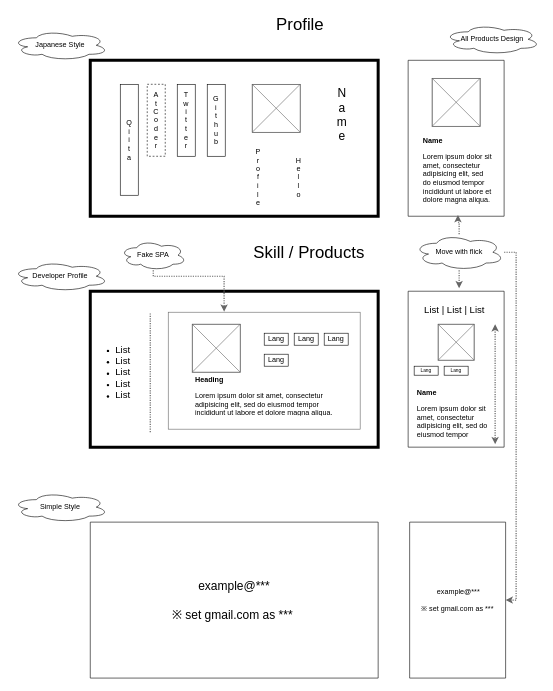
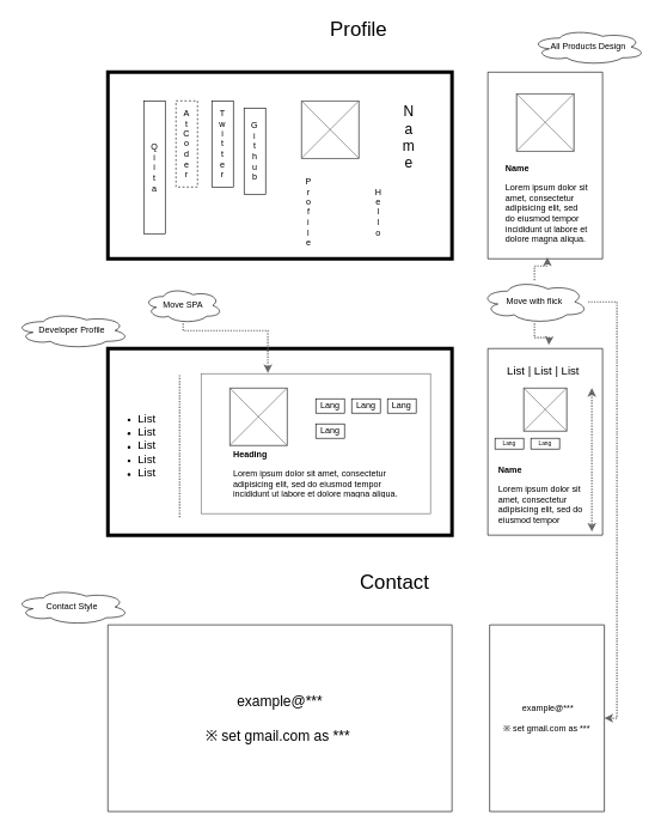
- <mxCell id="61" value="Japanese Style" style="ellipse;shape=cloud;whiteSpace=wrap;html=1;strokeColor=#000000;fillColor=none;fontSize=12;" vertex="1" parent="1"><mxGeometry x="20" y="50" width="160" height="50" as="geometry" /></mxCell>
- <mxCell id="37" value="G&lt;br style=&quot;font-size: 12px;&quot;&gt;i&lt;br style=&quot;font-size: 12px;&quot;&gt;t&lt;br style=&quot;font-size: 12px;&quot;&gt;h&lt;br style=&quot;font-size: 12px;&quot;&gt;u&lt;br style=&quot;font-size: 12px;&quot;&gt;b" style="rounded=0;whiteSpace=wrap;html=1;strokeColor=#000000;fillColor=none;fontSize=12;align=center;" vertex="1" parent="1"><mxGeometry x="345" y="140" width="30" height="120" as="geometry" /></mxCell>
+ <mxCell id="37" value="G&lt;br style=&quot;font-size: 12px;&quot;&gt;i&lt;br style=&quot;font-size: 12px;&quot;&gt;t&lt;br style=&quot;font-size: 12px;&quot;&gt;h&lt;br style=&quot;font-size: 12px;&quot;&gt;u&lt;br style=&quot;font-size: 12px;&quot;&gt;b" style="rounded=0;whiteSpace=wrap;html=1;strokeColor=#000000;fillColor=none;fontSize=12;align=center;" vertex="1" parent="1"><mxGeometry x="340" y="150" width="30" height="120" as="geometry" /></mxCell>
- <mxCell id="41" value="H&lt;br&gt;e&lt;br&gt;l&lt;br&gt;l&lt;br&gt;o" style="text;html=1;strokeColor=none;fillColor=none;align=center;verticalAlign=middle;whiteSpace=wrap;rounded=0;fontSize=12;" vertex="1" parent="1"><mxGeometry x="486" y="240" width="23" height="110" as="geometry" /></mxCell>
+ <mxCell id="41" value="H&lt;br&gt;e&lt;br&gt;l&lt;br&gt;l&lt;br&gt;o" style="text;html=1;strokeColor=none;fillColor=none;align=center;verticalAlign=middle;whiteSpace=wrap;rounded=0;fontSize=12;" vertex="1" parent="1"><mxGeometry x="516" y="240" width="23" height="110" as="geometry" /></mxCell>
- <mxCell id="11" value="Skill / Products" style="text;html=1;strokeColor=none;fillColor=none;align=center;verticalAlign=middle;whiteSpace=wrap;rounded=0;fontSize=28;" vertex="1" parent="1"><mxGeometry x="420" y="400" width="190" height="40" as="geometry" /></mxCell>
- <mxCell id="51" value="Move with flick" style="ellipse;shape=cloud;whiteSpace=wrap;html=1;strokeColor=#000000;fillColor=none;fontSize=12;align=center;" vertex="1" parent="1"><mxGeometry x="690" y="390" width="150" height="60" as="geometry" /></mxCell>
+ <mxCell id="51" value="Move with flick" style="ellipse;shape=cloud;whiteSpace=wrap;html=1;strokeColor=#000000;fillColor=none;fontSize=12;align=center;" vertex="1" parent="1"><mxGeometry x="670" y="390" width="150" height="60" as="geometry" /></mxCell>
- <mxCell id="22" value="Fake SPA" style="ellipse;shape=cloud;whiteSpace=wrap;html=1;strokeColor=#000000;fillColor=none;fontSize=12;" vertex="1" parent="1"><mxGeometry x="200" y="400" width="110" height="50" as="geometry" /></mxCell>
+ <mxCell id="22" value="Move SPA" style="ellipse;shape=cloud;whiteSpace=wrap;html=1;strokeColor=#000000;fillColor=none;fontSize=12;" vertex="1" parent="1"><mxGeometry x="200" y="400" width="110" height="50" as="geometry" /></mxCell>
+ <mxCell id="12" value="Contact" style="text;html=1;strokeColor=none;fillColor=none;align=center;verticalAlign=middle;whiteSpace=wrap;rounded=0;fontSize=28;" vertex="1" parent="1"><mxGeometry x="500" y="790" width="100" height="40" as="geometry" /></mxCell>
- <mxCell id="63" value="Simple Style" style="ellipse;shape=cloud;whiteSpace=wrap;html=1;strokeColor=#000000;fillColor=none;fontSize=12;" vertex="1" parent="1"><mxGeometry x="20" y="820" width="160" height="50" as="geometry" /></mxCell>
+ <mxCell id="63" value="Contact Style" style="ellipse;shape=cloud;whiteSpace=wrap;html=1;strokeColor=#000000;fillColor=none;fontSize=12;" vertex="1" parent="1"><mxGeometry x="20" y="820" width="160" height="50" as="geometry" /></mxCell>
